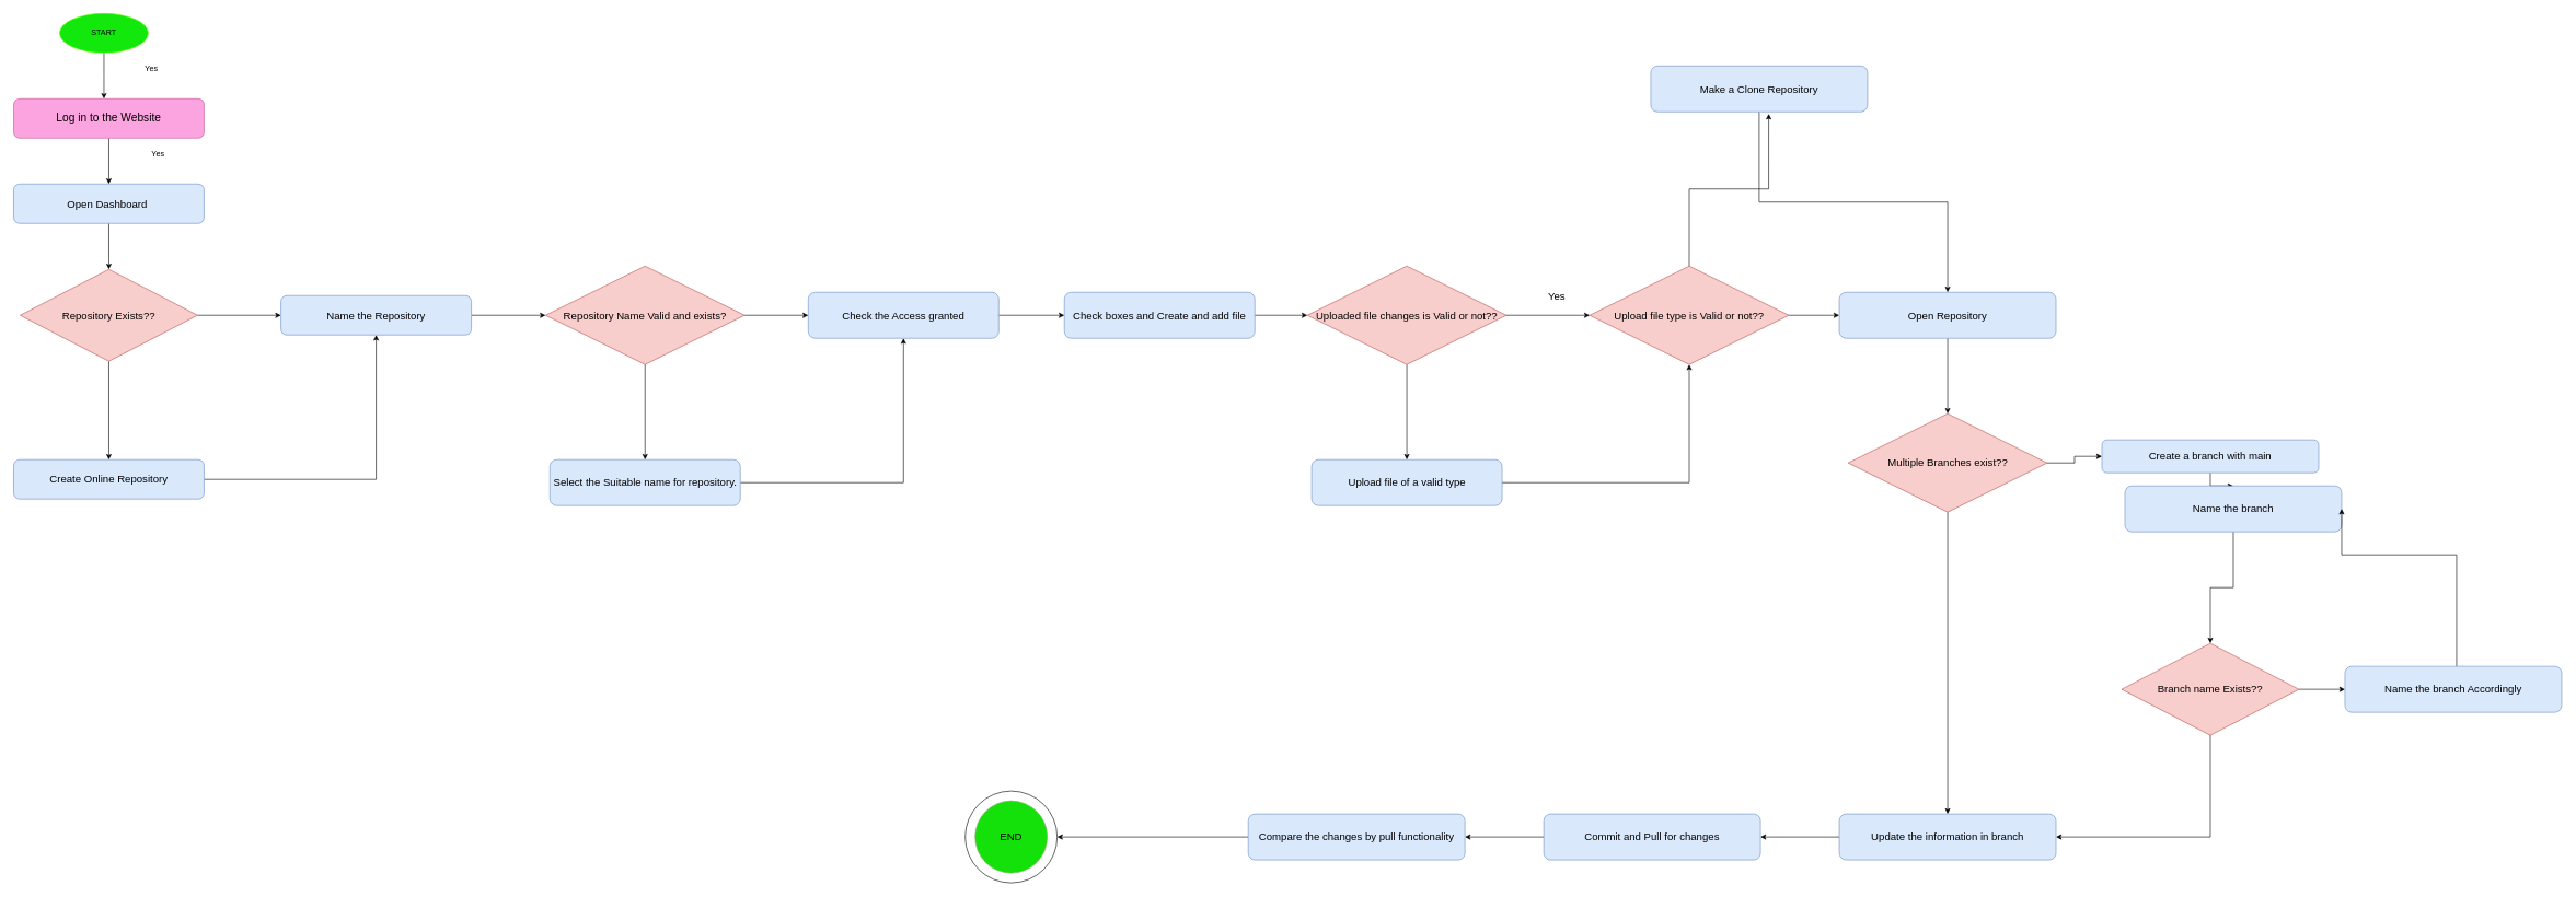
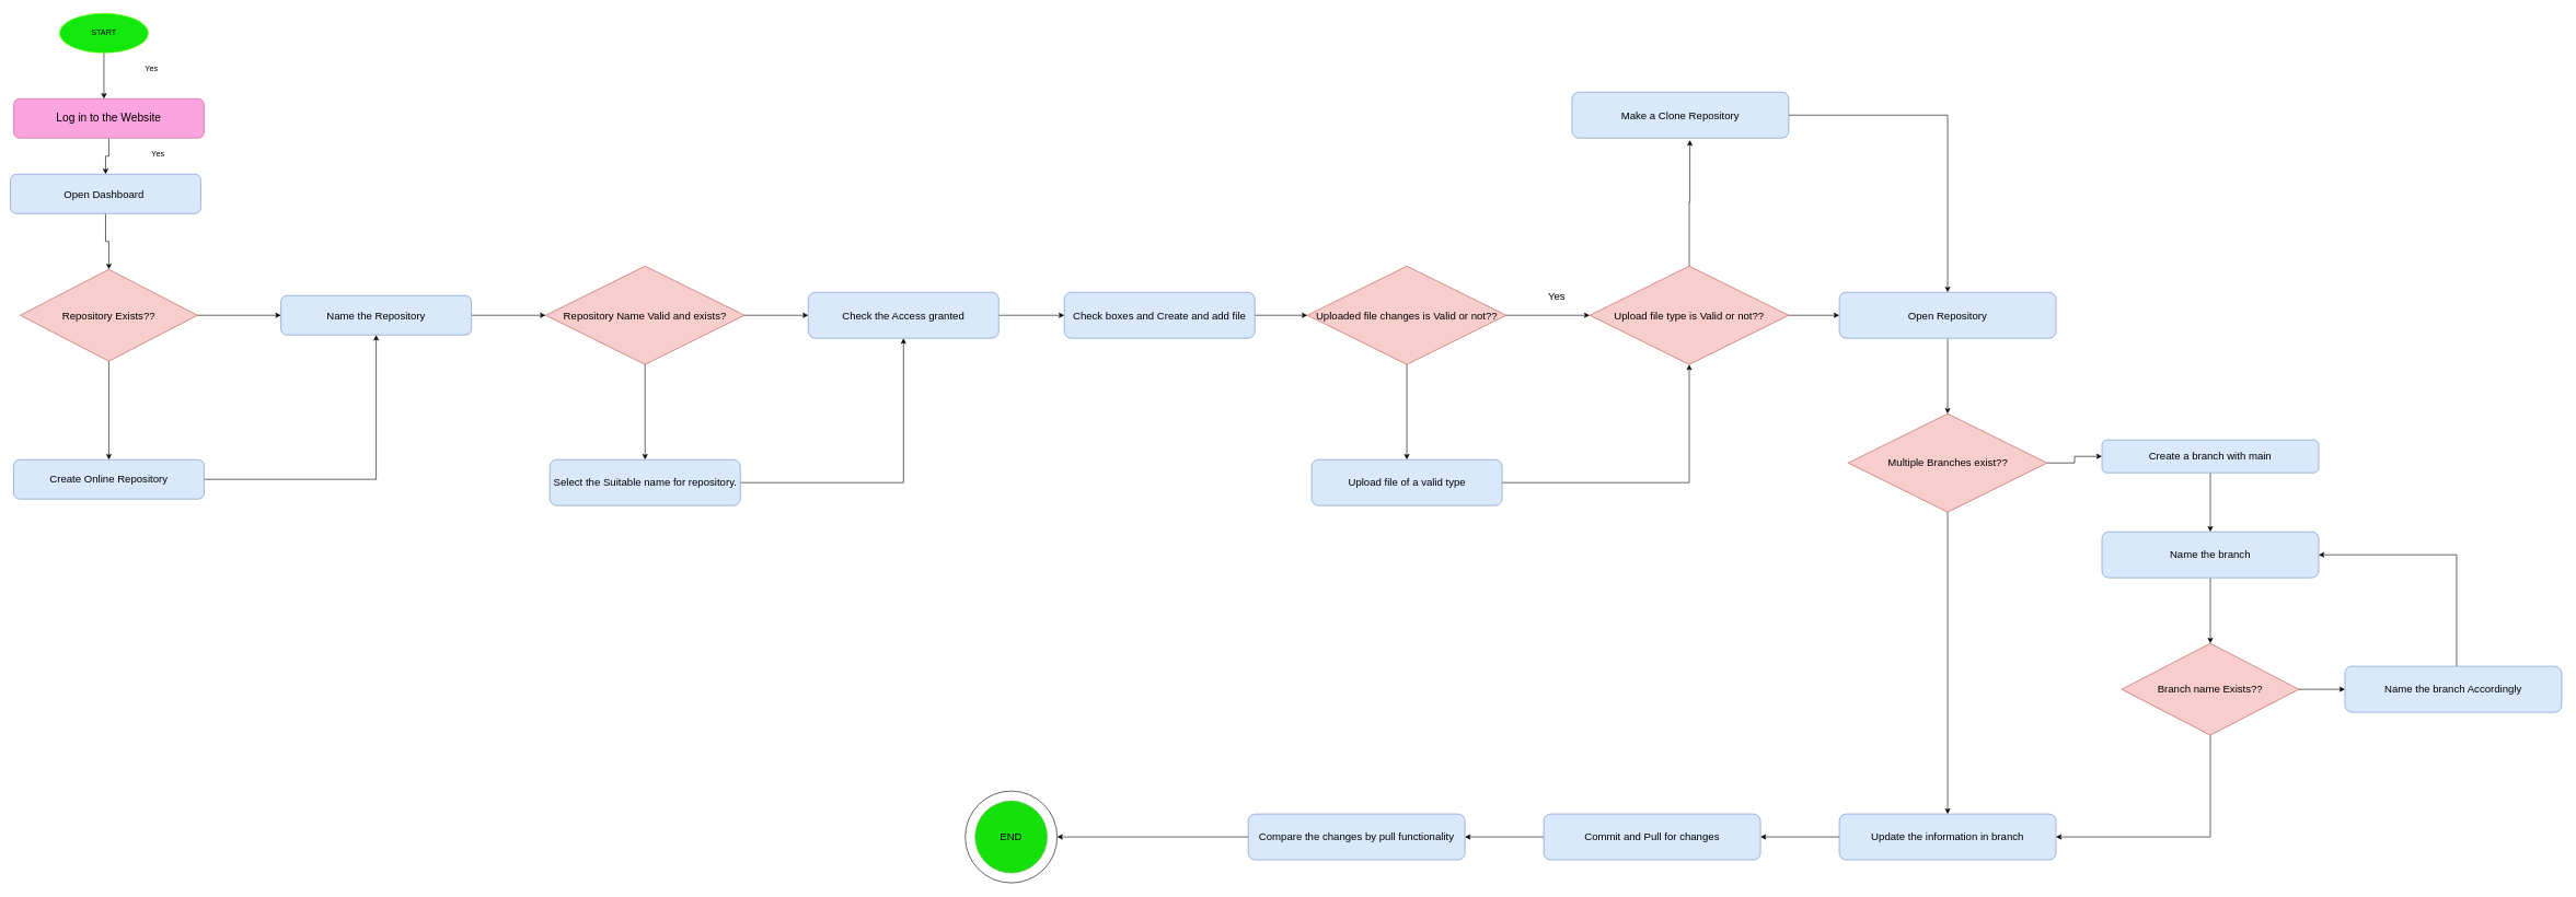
- <mxCell id="36" value="&lt;font style=&quot;font-size: 16px;&quot;&gt;Make a Clone Repository&lt;/font&gt;" style="rounded=1;whiteSpace=wrap;html=1;fillColor=#dae8fc;strokeColor=#6c8ebf;" vertex="1" parent="1"><mxGeometry x="2513" y="100" width="330" height="70" as="geometry" /></mxCell>
+ <mxCell id="36" value="&lt;font style=&quot;font-size: 16px;&quot;&gt;Make a Clone Repository&lt;/font&gt;" style="rounded=1;whiteSpace=wrap;html=1;fillColor=#dae8fc;strokeColor=#6c8ebf;" vertex="1" parent="1"><mxGeometry x="2393" y="140" width="330" height="70" as="geometry" /></mxCell>
- <mxCell id="13" value="&lt;font style=&quot;font-size: 16px;&quot;&gt;Open Dashboard&amp;nbsp;&lt;/font&gt;" style="rounded=1;whiteSpace=wrap;html=1;fillColor=#dae8fc;strokeColor=#6c8ebf;" vertex="1" parent="1"><mxGeometry x="20" y="280" width="290" height="60" as="geometry" /></mxCell>
+ <mxCell id="13" value="&lt;font style=&quot;font-size: 16px;&quot;&gt;Open Dashboard&amp;nbsp;&lt;/font&gt;" style="rounded=1;whiteSpace=wrap;html=1;fillColor=#dae8fc;strokeColor=#6c8ebf;" vertex="1" parent="1"><mxGeometry x="15" y="265" width="290" height="60" as="geometry" /></mxCell>
- <mxCell id="45" value="&lt;font style=&quot;font-size: 16px;&quot;&gt;Name the branch&lt;/font&gt;" style="rounded=1;whiteSpace=wrap;html=1;fillColor=#dae8fc;strokeColor=#6c8ebf;" vertex="1" parent="1"><mxGeometry x="3235" y="740" width="330" height="70" as="geometry" /></mxCell>
+ <mxCell id="45" value="&lt;font style=&quot;font-size: 16px;&quot;&gt;Name the branch&lt;/font&gt;" style="rounded=1;whiteSpace=wrap;html=1;fillColor=#dae8fc;strokeColor=#6c8ebf;" vertex="1" parent="1"><mxGeometry x="3200" y="810" width="330" height="70" as="geometry" /></mxCell>
